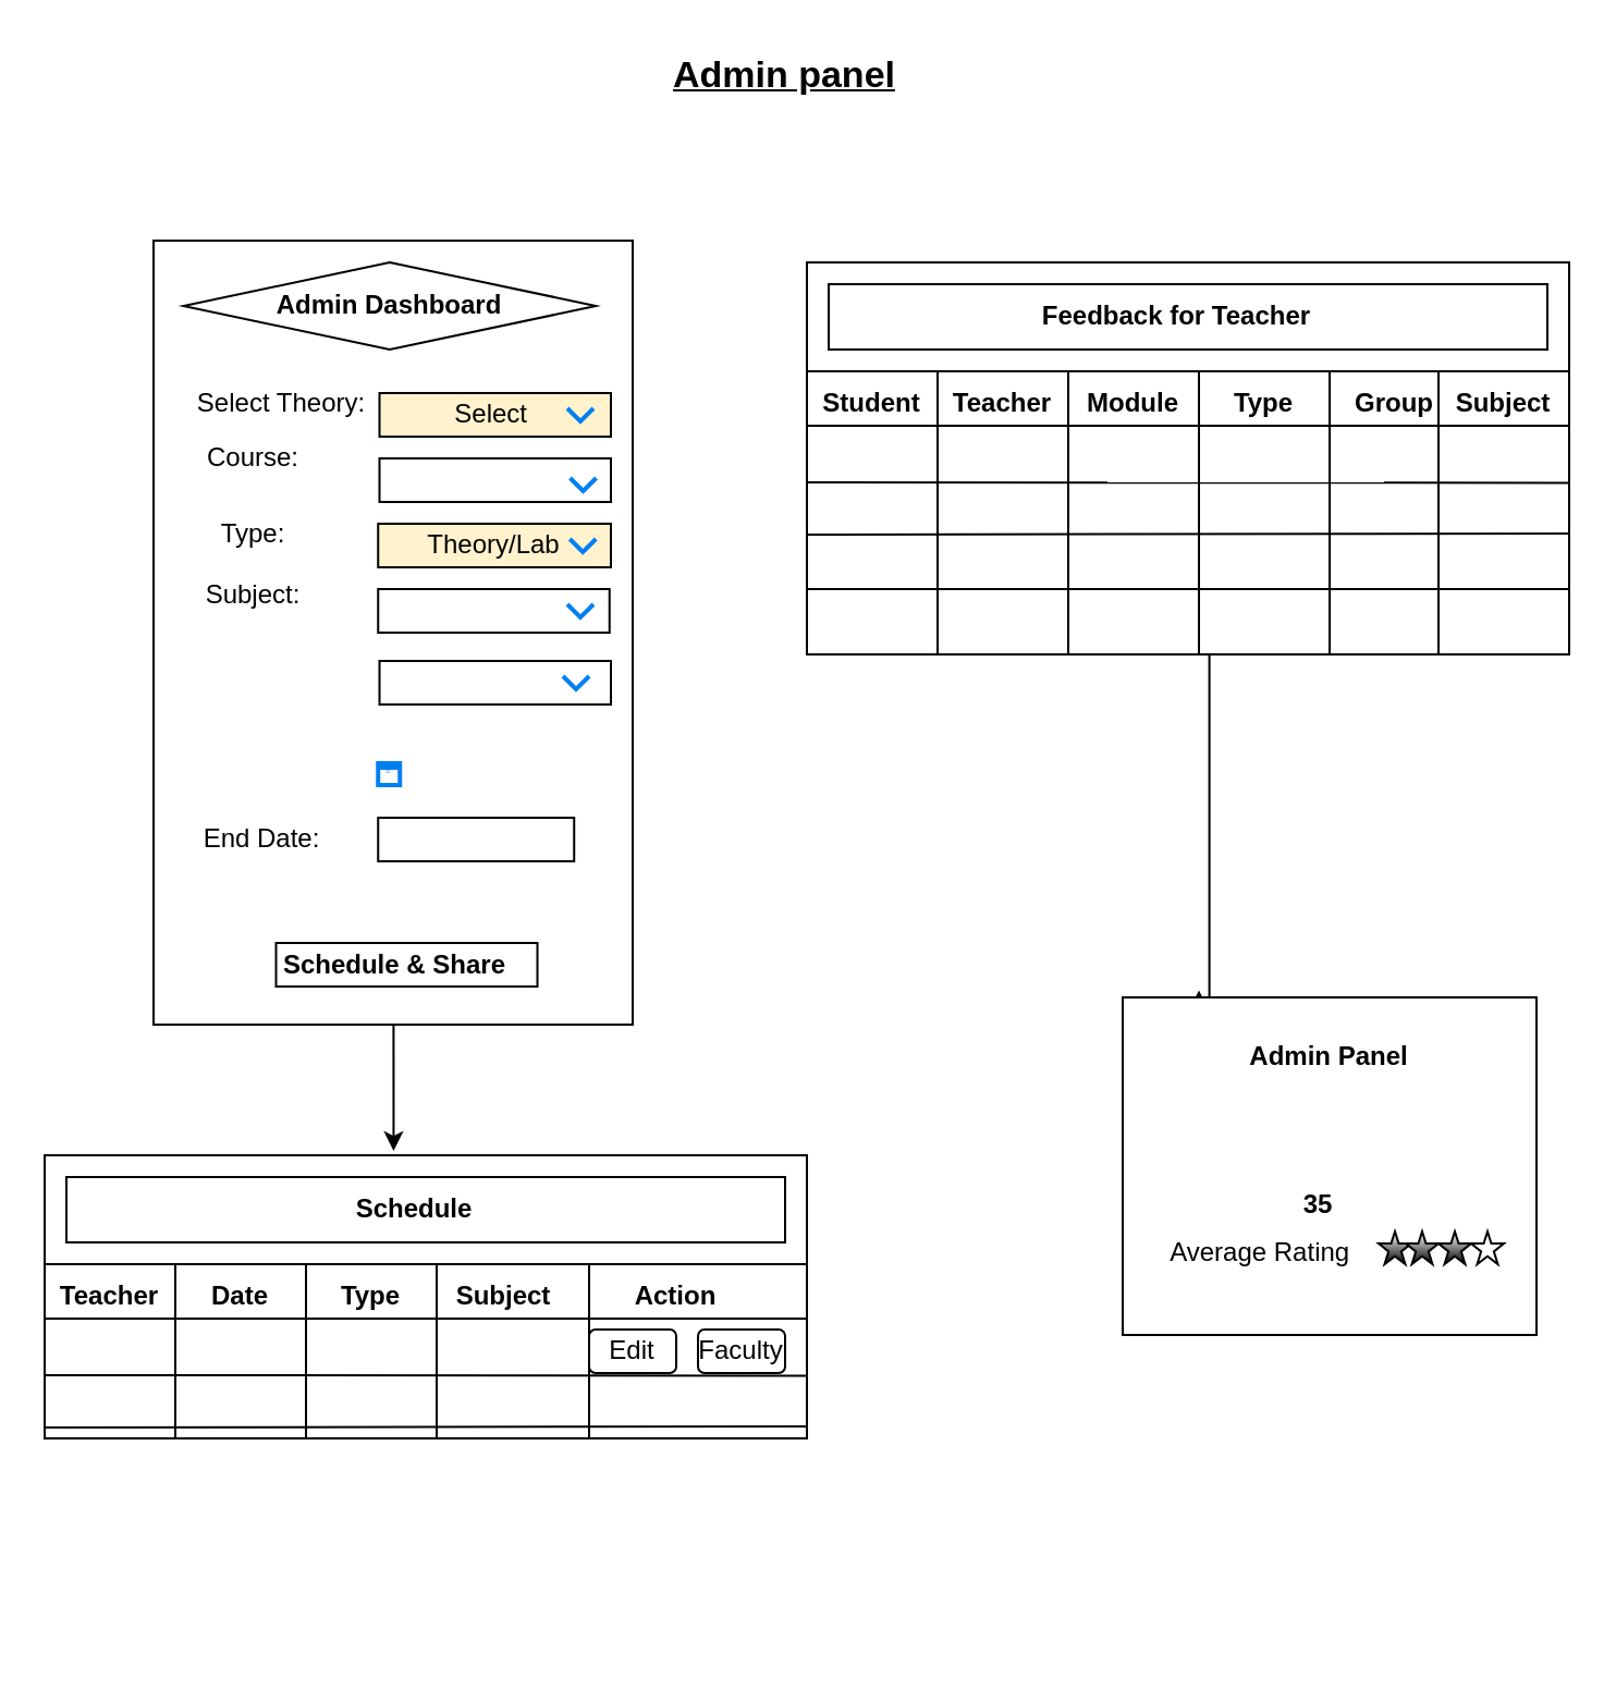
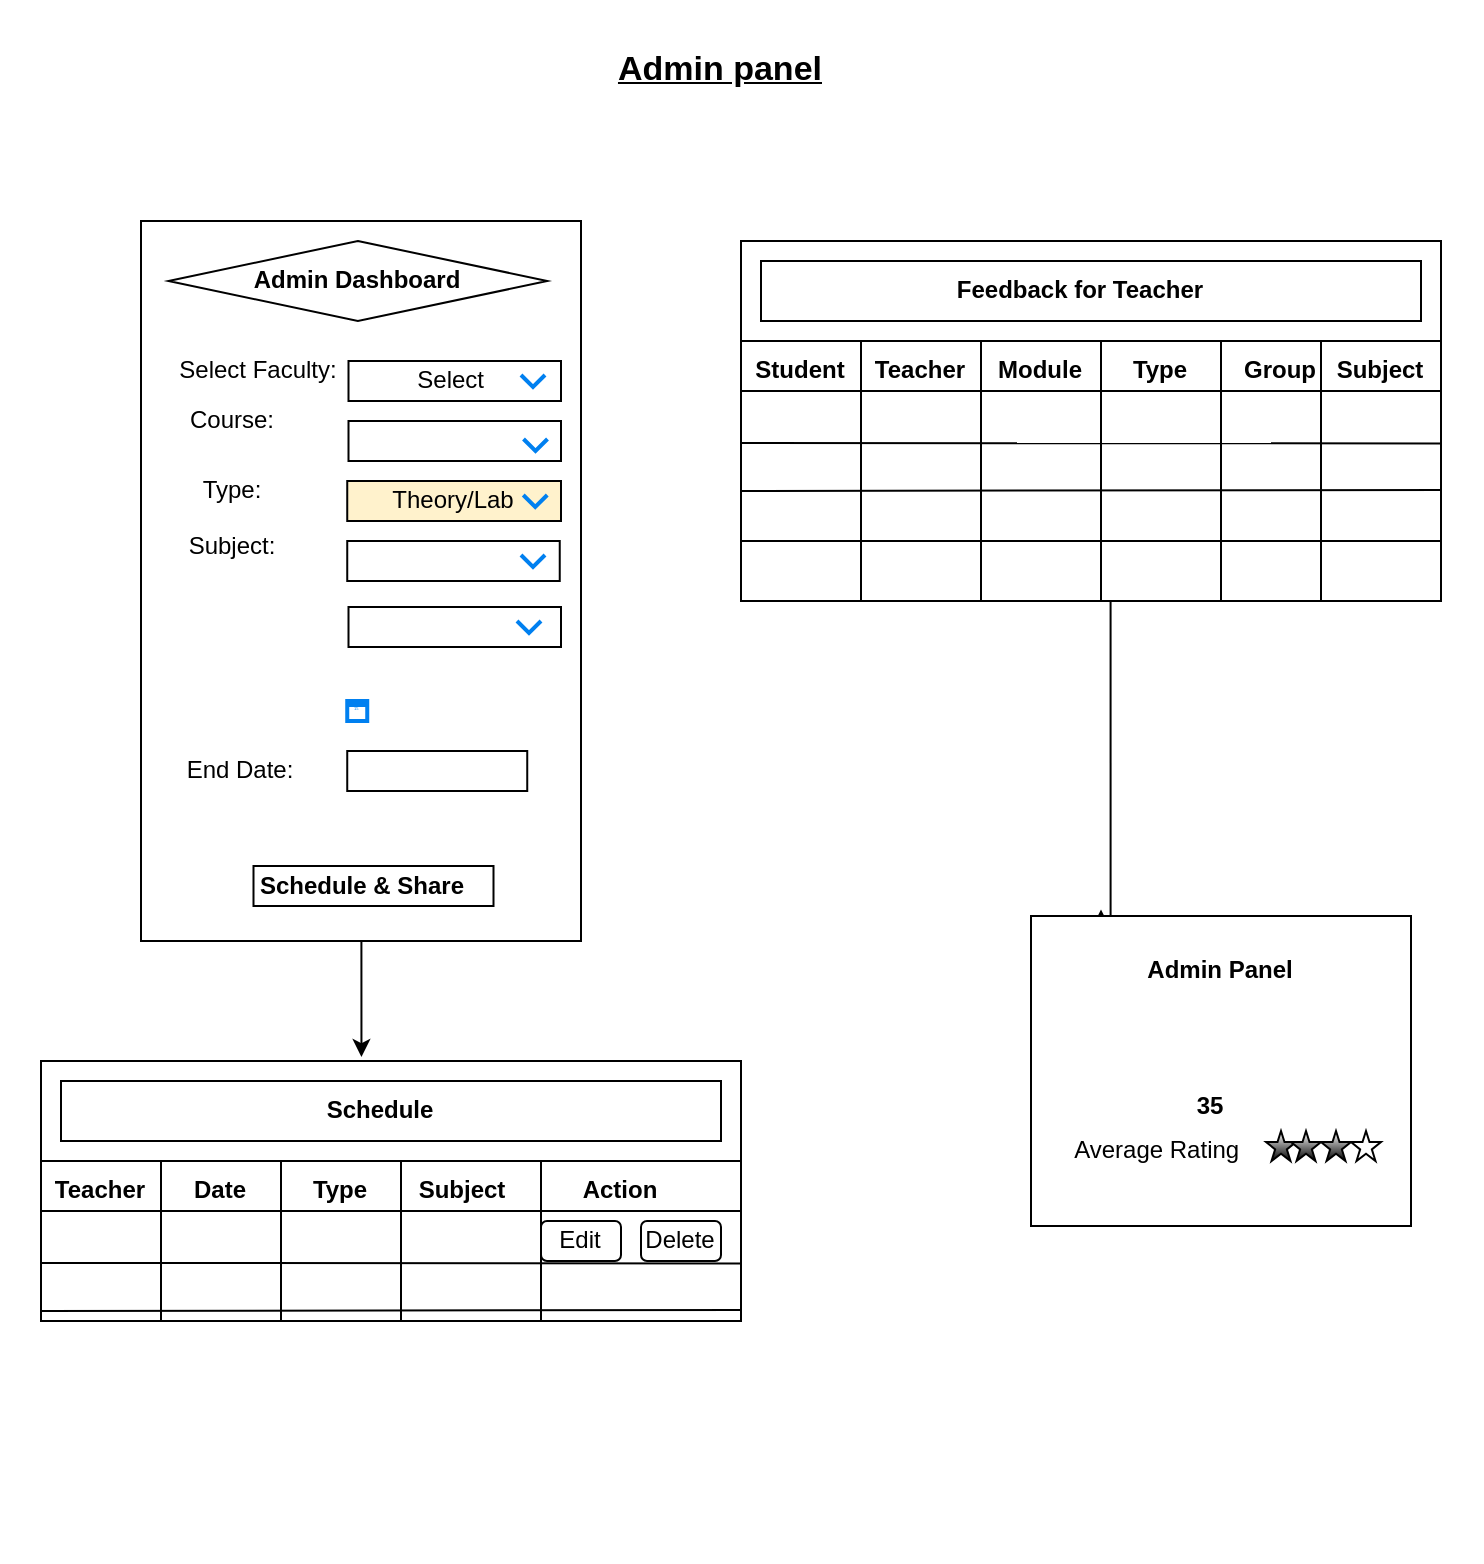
- <mxCell id="6" value="Select Theory:" style="text;strokeColor=none;align=center;fillColor=none;html=1;verticalAlign=middle;whiteSpace=wrap;rounded=0;" vertex="1" parent="1"><mxGeometry x="78.75" y="170" width="100" height="30" as="geometry" /></mxCell>
+ <mxCell id="6" value="Select Faculty:" style="text;strokeColor=none;align=center;fillColor=none;html=1;verticalAlign=middle;whiteSpace=wrap;rounded=0;" vertex="1" parent="1"><mxGeometry x="78.75" y="170" width="100" height="30" as="geometry" /></mxCell>
- <mxCell id="7" value="Select&amp;nbsp;" style="rounded=0;whiteSpace=wrap;html=1;fillColor=#fff2cc;" vertex="1" parent="1"><mxGeometry x="173.75" y="180" width="106.25" height="20" as="geometry" /></mxCell>
+ <mxCell id="7" value="Select&amp;nbsp;" style="rounded=0;whiteSpace=wrap;html=1;" vertex="1" parent="1"><mxGeometry x="173.75" y="180" width="106.25" height="20" as="geometry" /></mxCell>
- <mxCell id="60" value="Faculty" style="text;strokeColor=none;align=center;fillColor=none;html=1;verticalAlign=middle;whiteSpace=wrap;rounded=0;" vertex="1" parent="1"><mxGeometry x="310" y="605" width="60" height="30" as="geometry" /></mxCell>
+ <mxCell id="60" value="Delete" style="text;strokeColor=none;align=center;fillColor=none;html=1;verticalAlign=middle;whiteSpace=wrap;rounded=0;" vertex="1" parent="1"><mxGeometry x="310" y="605" width="60" height="30" as="geometry" /></mxCell>
